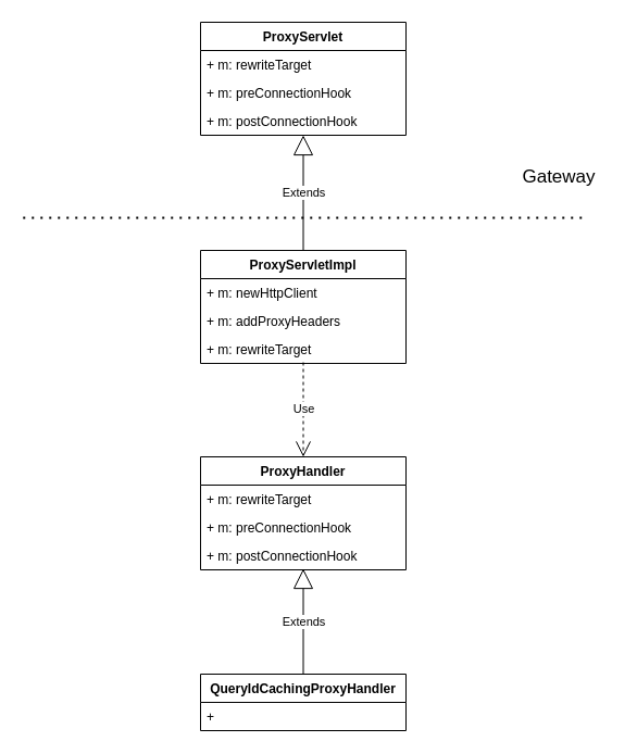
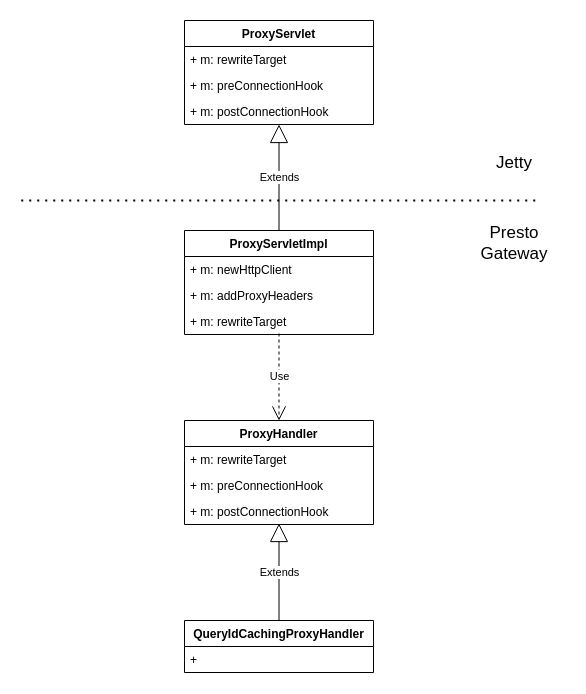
- <mxCell id="20" value="Gateway" style="text;html=1;strokeColor=none;fillColor=none;align=center;verticalAlign=middle;whiteSpace=wrap;rounded=0;fontSize=17;" vertex="1" parent="1"><mxGeometry x="464" y="140" width="100" height="46" as="geometry" /></mxCell>
+ <mxCell id="20" value="Jetty" style="text;html=1;strokeColor=none;fillColor=none;align=center;verticalAlign=middle;whiteSpace=wrap;rounded=0;fontSize=17;" vertex="1" parent="1"><mxGeometry x="464" y="140" width="100" height="46" as="geometry" /></mxCell>
+ <mxCell id="21" value="Presto Gateway" style="text;html=1;strokeColor=none;fillColor=none;align=center;verticalAlign=middle;whiteSpace=wrap;rounded=0;fontSize=17;" vertex="1" parent="1"><mxGeometry x="464" y="220" width="100" height="46" as="geometry" /></mxCell>
